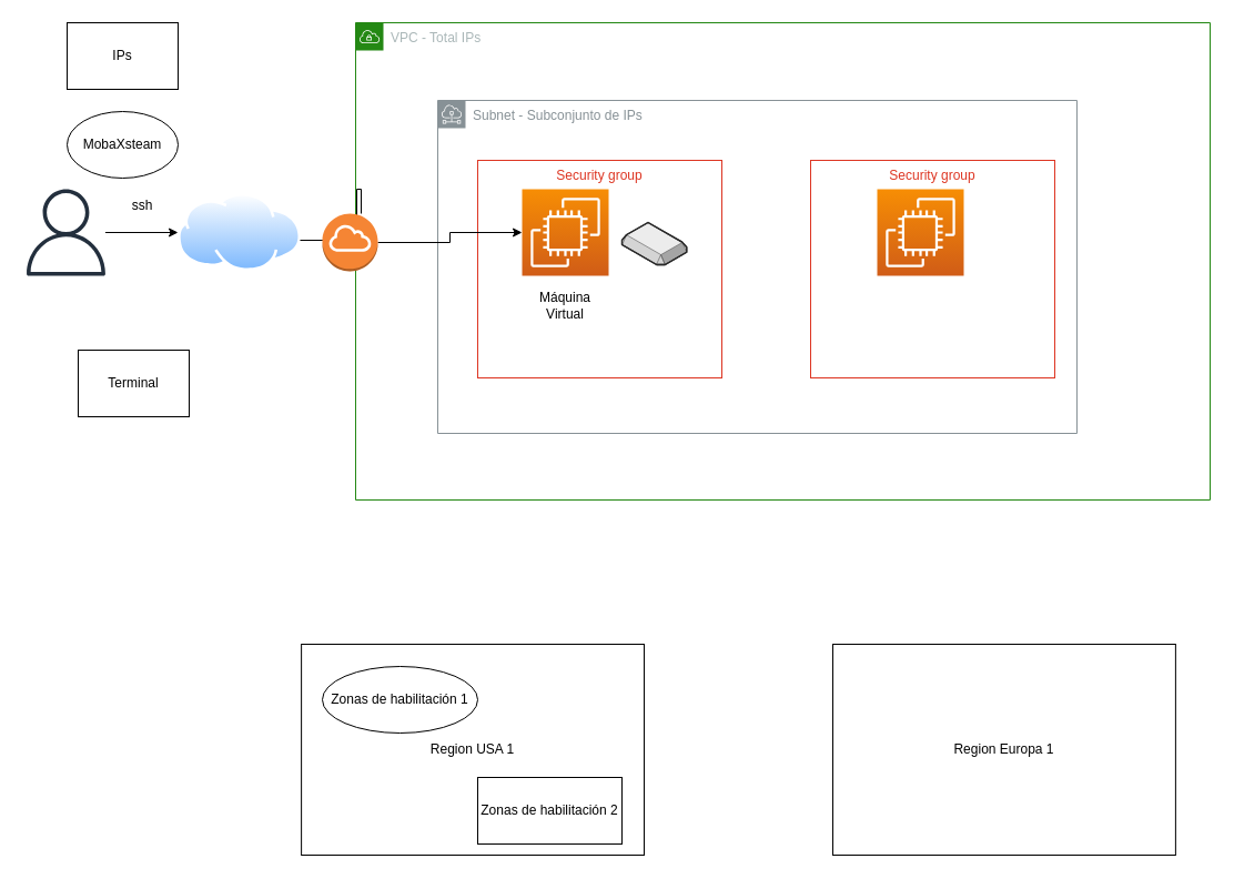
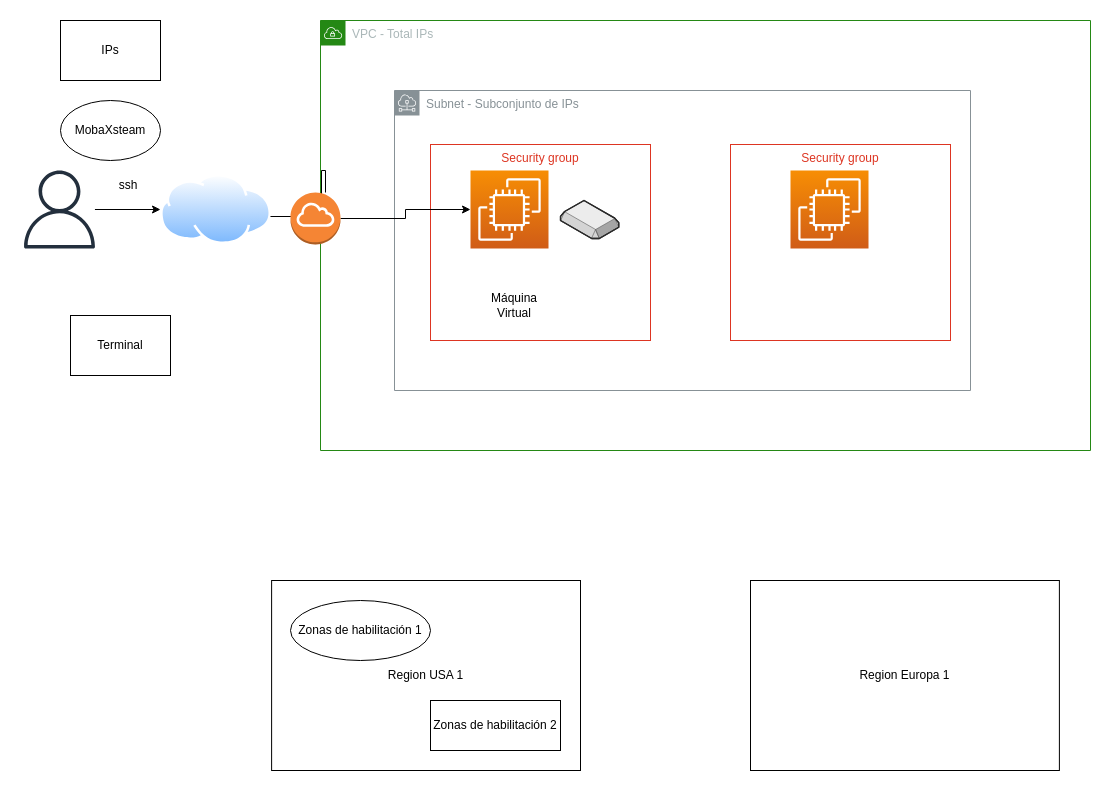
- <mxCell id="6" value="Máquina Virtual" style="text;html=1;strokeColor=none;fillColor=none;align=center;verticalAlign=middle;whiteSpace=wrap;rounded=0;" parent="1" vertex="1"><mxGeometry x="479" y="260" width="60" height="30" as="geometry" /></mxCell>
+ <mxCell id="6" value="Máquina Virtual" style="text;html=1;strokeColor=none;fillColor=none;align=center;verticalAlign=middle;whiteSpace=wrap;rounded=0;" parent="1" vertex="1"><mxGeometry x="484" y="290" width="60" height="30" as="geometry" /></mxCell>
- <mxCell id="23" value="Zonas de habilitación 2" style="rounded=0;whiteSpace=wrap;html=1;" parent="1" vertex="1"><mxGeometry x="430" y="700" width="130" height="60" as="geometry" /></mxCell>
+ <mxCell id="23" value="Zonas de habilitación 2" style="rounded=0;whiteSpace=wrap;html=1;" parent="1" vertex="1"><mxGeometry x="430" y="700" width="130" height="50" as="geometry" /></mxCell>
